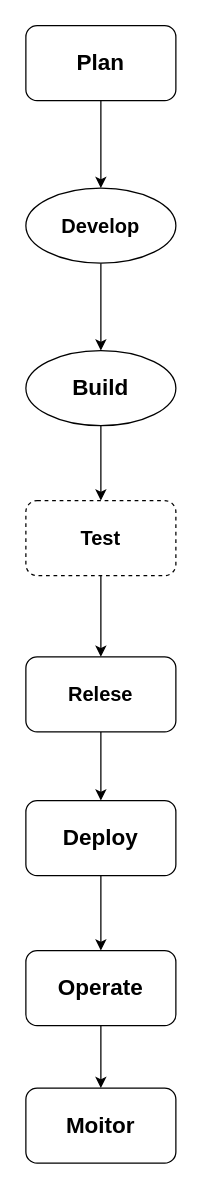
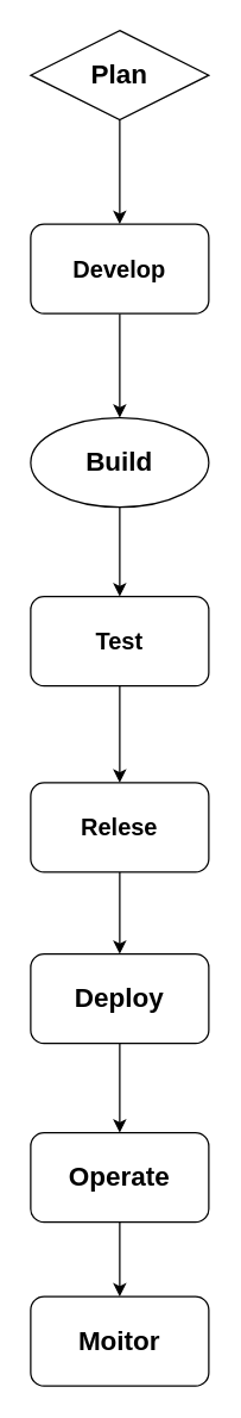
- <mxCell id="3" value="&lt;b&gt;&lt;font style=&quot;font-size: 18px;&quot;&gt;Plan&lt;/font&gt;&lt;/b&gt;" style="rounded=1;whiteSpace=wrap;html=1;" vertex="1" parent="1"><mxGeometry x="20" y="20" width="120" height="60" as="geometry" /></mxCell>
+ <mxCell id="3" value="&lt;b&gt;&lt;font style=&quot;font-size: 18px;&quot;&gt;Plan&lt;/font&gt;&lt;/b&gt;" style="rhombus;whiteSpace=wrap;html=1;" vertex="1" parent="1"><mxGeometry x="20" y="20" width="120" height="60" as="geometry" /></mxCell>
- <mxCell id="5" value="&lt;font size=&quot;3&quot;&gt;&lt;b&gt;Develop&lt;/b&gt;&lt;/font&gt;" style="ellipse;whiteSpace=wrap;html=1;" vertex="1" parent="1"><mxGeometry x="20" y="150" width="120" height="60" as="geometry" /></mxCell>
+ <mxCell id="5" value="&lt;font size=&quot;3&quot;&gt;&lt;b&gt;Develop&lt;/b&gt;&lt;/font&gt;" style="rounded=1;whiteSpace=wrap;html=1;" vertex="1" parent="1"><mxGeometry x="20" y="150" width="120" height="60" as="geometry" /></mxCell>
- <mxCell id="9" value="&lt;font size=&quot;3&quot;&gt;&lt;b&gt;Test&lt;/b&gt;&lt;/font&gt;" style="rounded=1;whiteSpace=wrap;html=1;dashed=1;" vertex="1" parent="1"><mxGeometry x="20" y="400" width="120" height="60" as="geometry" /></mxCell>
+ <mxCell id="9" value="&lt;font size=&quot;3&quot;&gt;&lt;b&gt;Test&lt;/b&gt;&lt;/font&gt;" style="rounded=1;whiteSpace=wrap;html=1;" vertex="1" parent="1"><mxGeometry x="20" y="400" width="120" height="60" as="geometry" /></mxCell>
